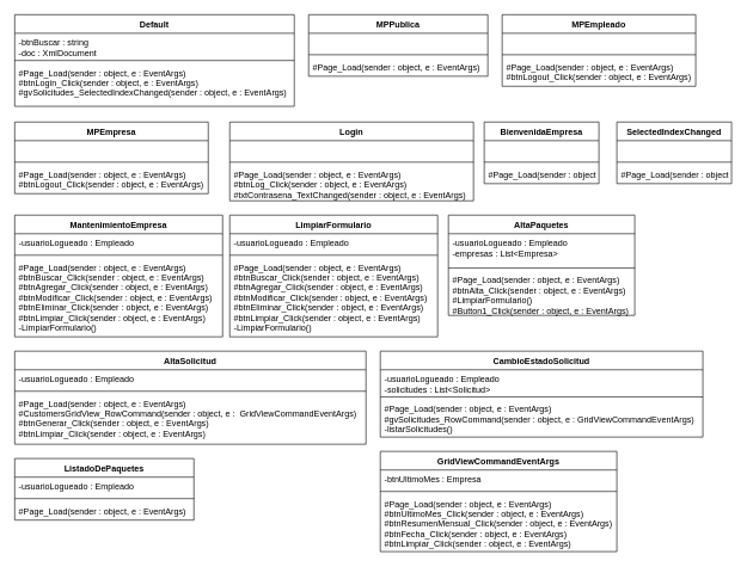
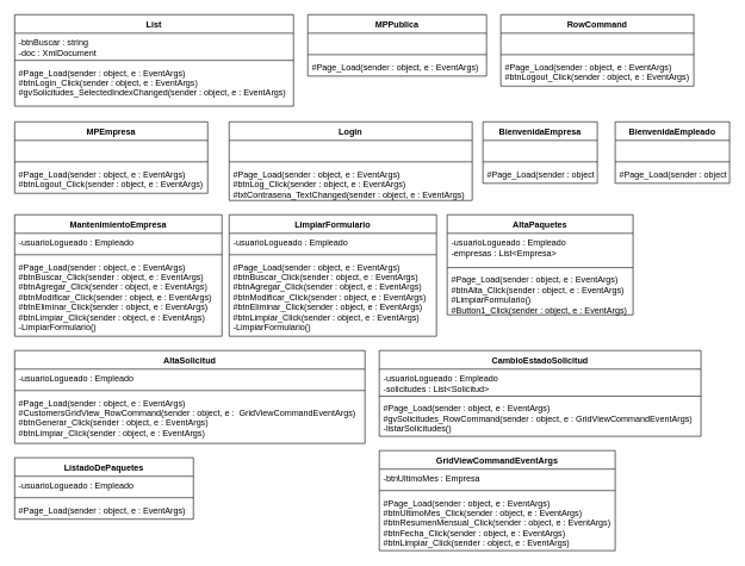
- <mxCell id="2" value="Default" style="swimlane;fontStyle=1;align=center;verticalAlign=top;childLayout=stackLayout;horizontal=1;startSize=26;horizontalStack=0;resizeParent=1;resizeParentMax=0;resizeLast=0;collapsible=1;marginBottom=0;" parent="1" vertex="1"><mxGeometry x="20" y="20" width="390" height="128" as="geometry" /></mxCell>
+ <mxCell id="2" value="List" style="swimlane;fontStyle=1;align=center;verticalAlign=top;childLayout=stackLayout;horizontal=1;startSize=26;horizontalStack=0;resizeParent=1;resizeParentMax=0;resizeLast=0;collapsible=1;marginBottom=0;" parent="1" vertex="1"><mxGeometry x="20" y="20" width="390" height="128" as="geometry" /></mxCell>
- <mxCell id="10" value="MPEmpleado" style="swimlane;fontStyle=1;align=center;verticalAlign=top;childLayout=stackLayout;horizontal=1;startSize=26;horizontalStack=0;resizeParent=1;resizeParentMax=0;resizeLast=0;collapsible=1;marginBottom=0;" parent="1" vertex="1"><mxGeometry x="700" y="20" width="270" height="100" as="geometry" /></mxCell>
+ <mxCell id="10" value="RowCommand" style="swimlane;fontStyle=1;align=center;verticalAlign=top;childLayout=stackLayout;horizontal=1;startSize=26;horizontalStack=0;resizeParent=1;resizeParentMax=0;resizeLast=0;collapsible=1;marginBottom=0;" parent="1" vertex="1"><mxGeometry x="700" y="20" width="270" height="100" as="geometry" /></mxCell>
- <mxCell id="26" value="SelectedIndexChanged" style="swimlane;fontStyle=1;align=center;verticalAlign=top;childLayout=stackLayout;horizontal=1;startSize=26;horizontalStack=0;resizeParent=1;resizeParentMax=0;resizeLast=0;collapsible=1;marginBottom=0;" parent="1" vertex="1"><mxGeometry x="860" y="170" width="160" height="86" as="geometry" /></mxCell>
+ <mxCell id="26" value="BienvenidaEmpleado" style="swimlane;fontStyle=1;align=center;verticalAlign=top;childLayout=stackLayout;horizontal=1;startSize=26;horizontalStack=0;resizeParent=1;resizeParentMax=0;resizeLast=0;collapsible=1;marginBottom=0;" parent="1" vertex="1"><mxGeometry x="860" y="170" width="160" height="86" as="geometry" /></mxCell>
